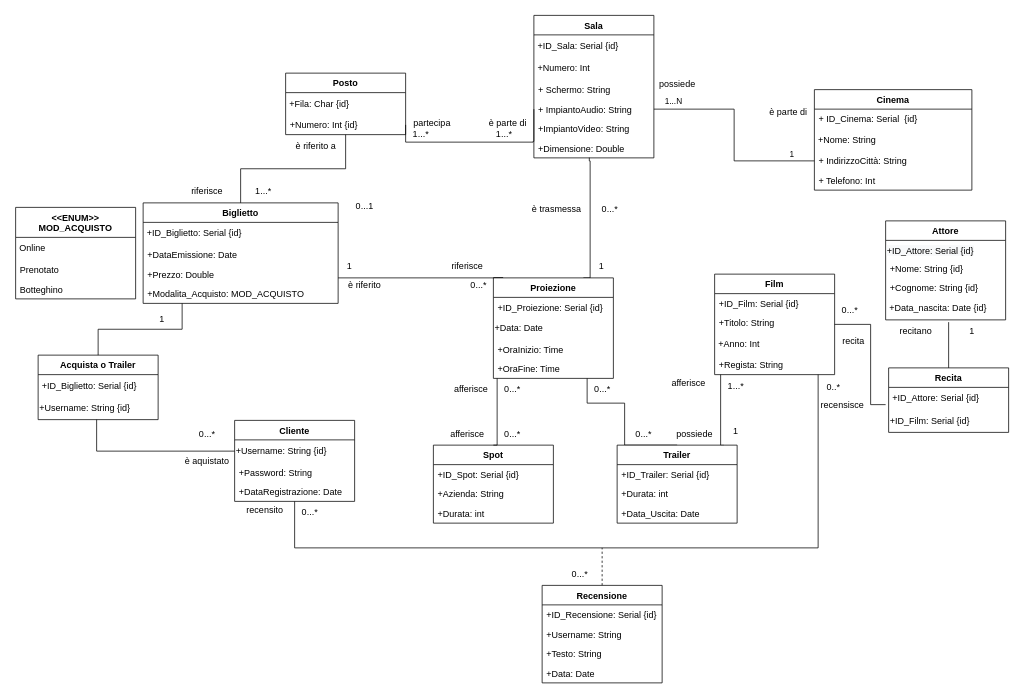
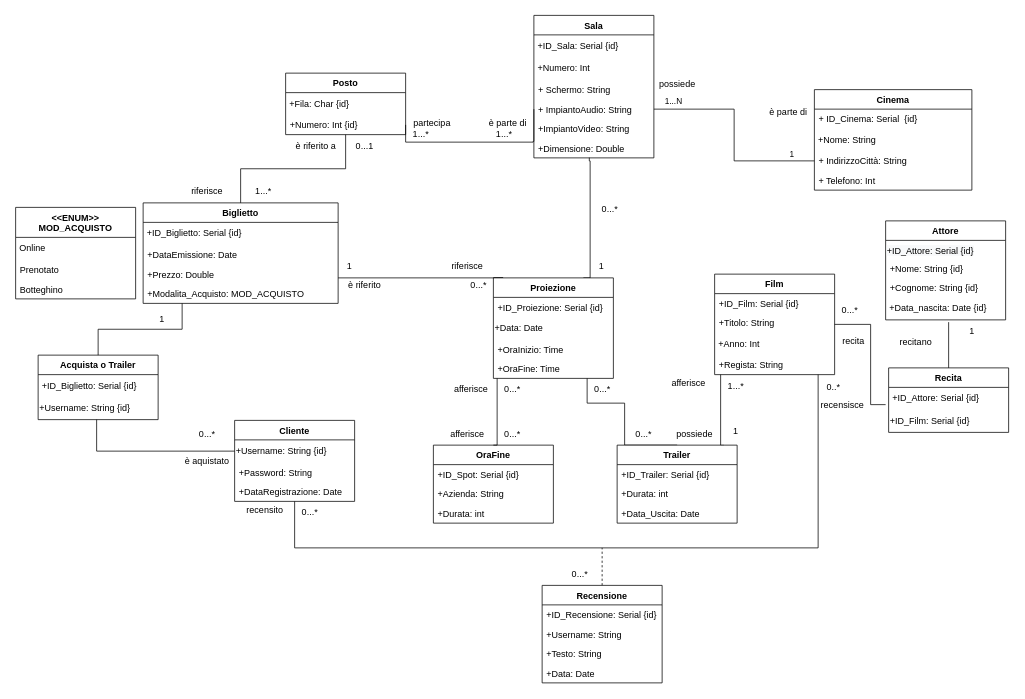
- <mxCell id="35" value="0...1" style="text;html=1;align=center;verticalAlign=middle;resizable=0;points=[];autosize=1;strokeColor=none;fillColor=none;" parent="1" vertex="1"><mxGeometry x="460" y="259" width="50" height="30" as="geometry" /></mxCell>
+ <mxCell id="35" value="0...1" style="text;html=1;align=center;verticalAlign=middle;resizable=0;points=[];autosize=1;strokeColor=none;fillColor=none;" parent="1" vertex="1"><mxGeometry x="460" y="179" width="50" height="30" as="geometry" /></mxCell>
- <mxCell id="97" value="è trasmessa" style="text;html=1;align=center;verticalAlign=middle;resizable=0;points=[];autosize=1;strokeColor=none;fillColor=none;" parent="1" vertex="1"><mxGeometry x="696" y="264" width="90" height="30" as="geometry" /></mxCell>
- <mxCell id="103" value="recitano" style="text;html=1;align=center;verticalAlign=middle;resizable=0;points=[];autosize=1;strokeColor=none;fillColor=none;" parent="1" vertex="1"><mxGeometry x="1185" y="426" width="70" height="30" as="geometry" /></mxCell>
+ <mxCell id="103" value="recitano" style="text;html=1;align=center;verticalAlign=middle;resizable=0;points=[];autosize=1;strokeColor=none;fillColor=none;" parent="1" vertex="1"><mxGeometry x="1185" y="441" width="70" height="30" as="geometry" /></mxCell>
- <mxCell id="64" value="Spot" style="swimlane;fontStyle=1;align=center;verticalAlign=top;childLayout=stackLayout;horizontal=1;startSize=26;horizontalStack=0;resizeParent=1;resizeParentMax=0;resizeLast=0;collapsible=1;marginBottom=0;" parent="1" vertex="1"><mxGeometry x="577" y="593" width="160" height="104" as="geometry" /></mxCell>
+ <mxCell id="64" value="OraFine" style="swimlane;fontStyle=1;align=center;verticalAlign=top;childLayout=stackLayout;horizontal=1;startSize=26;horizontalStack=0;resizeParent=1;resizeParentMax=0;resizeLast=0;collapsible=1;marginBottom=0;" parent="1" vertex="1"><mxGeometry x="577" y="593" width="160" height="104" as="geometry" /></mxCell>
